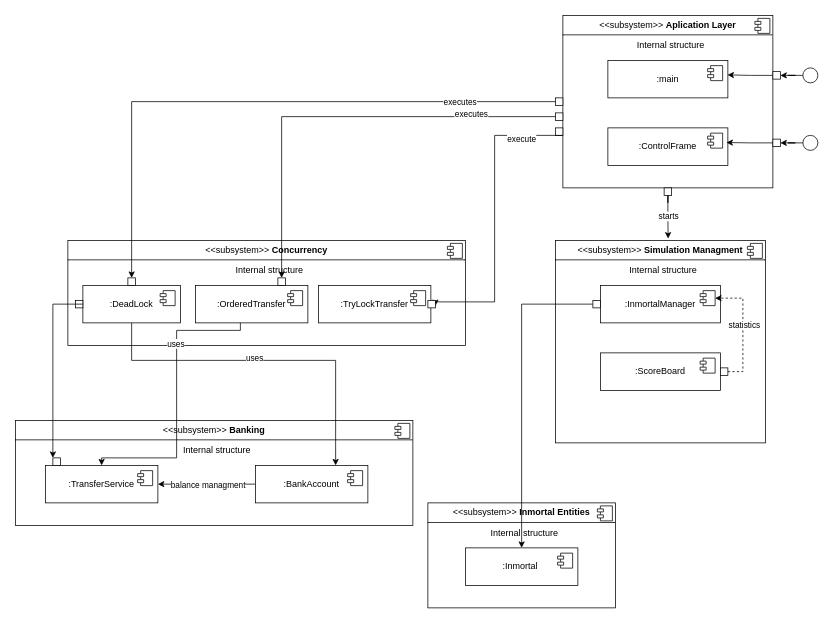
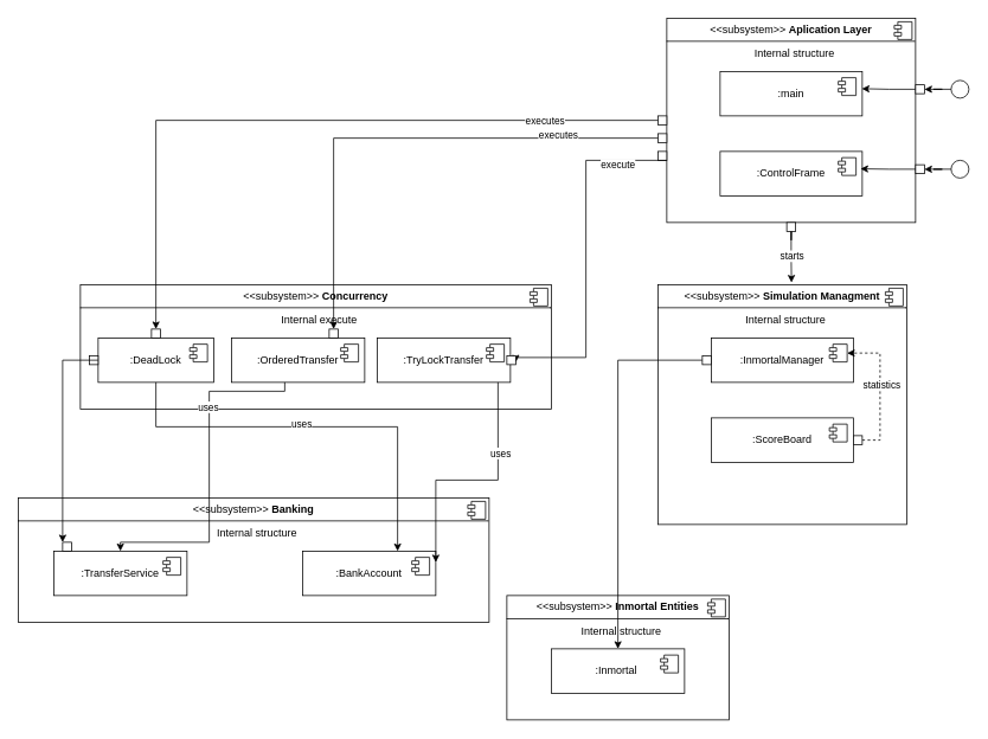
- <mxCell id="2" value="&lt;p style=&quot;margin:0px;margin-top:6px;text-align:center;&quot;&gt;&amp;lt;&amp;lt;subsystem&amp;gt;&amp;gt;&amp;nbsp;&lt;b&gt;Concurrency&lt;/b&gt;&lt;/p&gt;&lt;hr size=&quot;1&quot; style=&quot;border-style:solid;&quot;&gt;&lt;p style=&quot;text-align: center; margin: 0px 0px 0px 8px;&quot;&gt;Internal structure&lt;/p&gt;" style="align=left;overflow=fill;html=1;dropTarget=0;whiteSpace=wrap;" vertex="1" parent="1"><mxGeometry x="90" y="320" width="530" height="140" as="geometry" /></mxCell>
+ <mxCell id="2" value="&lt;p style=&quot;margin:0px;margin-top:6px;text-align:center;&quot;&gt;&amp;lt;&amp;lt;subsystem&amp;gt;&amp;gt;&amp;nbsp;&lt;b&gt;Concurrency&lt;/b&gt;&lt;/p&gt;&lt;hr size=&quot;1&quot; style=&quot;border-style:solid;&quot;&gt;&lt;p style=&quot;text-align: center; margin: 0px 0px 0px 8px;&quot;&gt;Internal execute&lt;/p&gt;" style="align=left;overflow=fill;html=1;dropTarget=0;whiteSpace=wrap;" vertex="1" parent="1"><mxGeometry x="90" y="320" width="530" height="140" as="geometry" /></mxCell>
+ <mxCell id="54" style="edgeStyle=orthogonalEdgeStyle;rounded=0;orthogonalLoop=1;jettySize=auto;html=1;entryX=1;entryY=0.25;entryDx=0;entryDy=0;" edge="1" parent="1" source="8" target="17"><mxGeometry relative="1" as="geometry"><Array as="points"><mxPoint x="560" y="540" /><mxPoint x="490" y="540" /></Array></mxGeometry></mxCell>
+ <mxCell id="55" value="uses" style="edgeLabel;html=1;align=center;verticalAlign=middle;resizable=0;points=[];" vertex="1" connectable="0" parent="54"><mxGeometry x="-0.42" y="2" relative="1" as="geometry"><mxPoint as="offset" /></mxGeometry></mxCell>
- <mxCell id="15" style="edgeStyle=orthogonalEdgeStyle;rounded=0;orthogonalLoop=1;jettySize=auto;html=1;" edge="1" parent="1" source="17" target="13"><mxGeometry relative="1" as="geometry" /></mxCell>
- <mxCell id="16" value="balance managment" style="edgeLabel;html=1;align=center;verticalAlign=middle;resizable=0;points=[];" vertex="1" connectable="0" parent="15"><mxGeometry x="-0.015" relative="1" as="geometry"><mxPoint as="offset" /></mxGeometry></mxCell>
